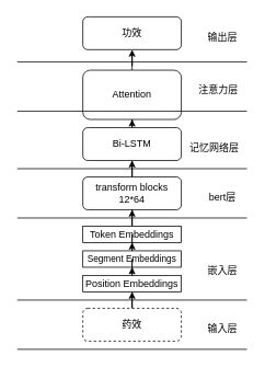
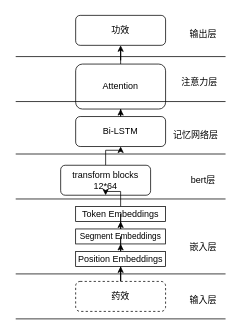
- <mxCell id="5" value="transform blocks&lt;br&gt;12*64" style="rounded=1;whiteSpace=wrap;html=1;labelBackgroundColor=none;" vertex="1" parent="1"><mxGeometry x="100" y="215" width="120" height="40" as="geometry" /></mxCell>
+ <mxCell id="5" value="transform blocks&lt;br&gt;12*64" style="rounded=1;whiteSpace=wrap;html=1;labelBackgroundColor=none;" vertex="1" parent="1"><mxGeometry x="80" y="220" width="120" height="40" as="geometry" /></mxCell>
